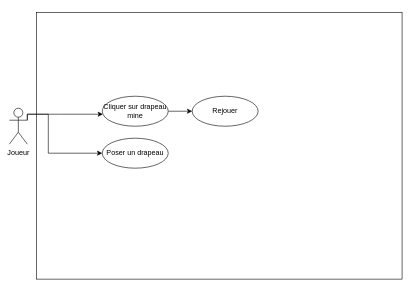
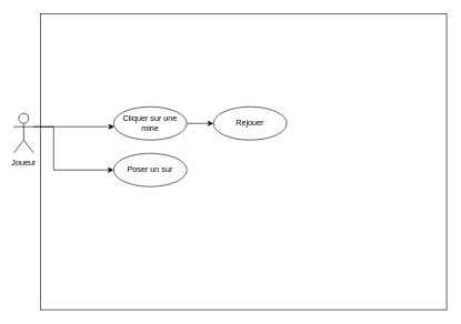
- <mxCell id="8" value="Cliquer sur drapeau mine " style="ellipse;whiteSpace=wrap;html=1;" vertex="1" parent="1"><mxGeometry x="170" y="160" width="110" height="50" as="geometry" /></mxCell>
+ <mxCell id="8" value="Cliquer sur une mine " style="ellipse;whiteSpace=wrap;html=1;" vertex="1" parent="1"><mxGeometry x="170" y="160" width="110" height="50" as="geometry" /></mxCell>
- <mxCell id="2" value="Joueur" style="shape=umlActor;verticalLabelPosition=bottom;verticalAlign=top;html=1;outlineConnect=0;" vertex="1" parent="1"><mxGeometry x="15" y="180" width="30" height="60" as="geometry" /></mxCell>
+ <mxCell id="2" value="Joueur" style="shape=umlActor;verticalLabelPosition=bottom;verticalAlign=top;html=1;outlineConnect=0;" vertex="1" parent="1"><mxGeometry x="20" y="170" width="30" height="60" as="geometry" /></mxCell>
- <mxCell id="4" value="Poser un drapeau" style="ellipse;whiteSpace=wrap;html=1;" vertex="1" parent="1"><mxGeometry x="170" y="230" width="110" height="50" as="geometry" /></mxCell>
+ <mxCell id="4" value="Poser un sur" style="ellipse;whiteSpace=wrap;html=1;" vertex="1" parent="1"><mxGeometry x="170" y="230" width="110" height="50" as="geometry" /></mxCell>
